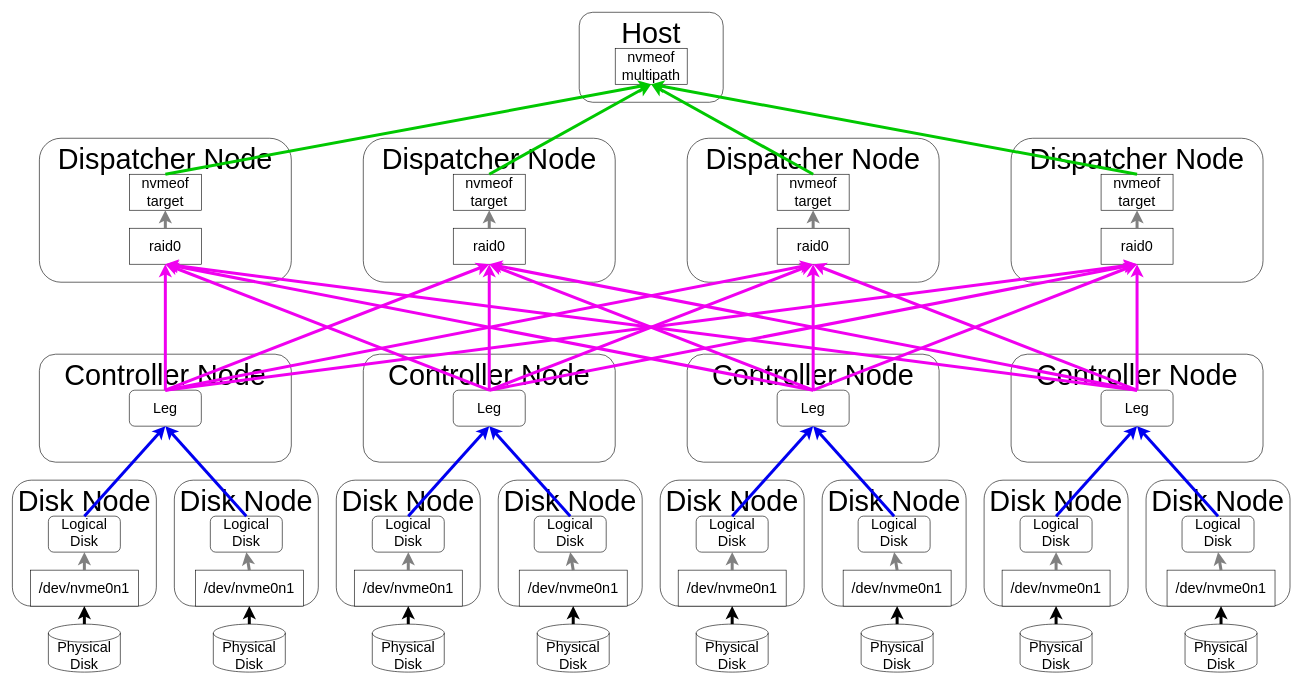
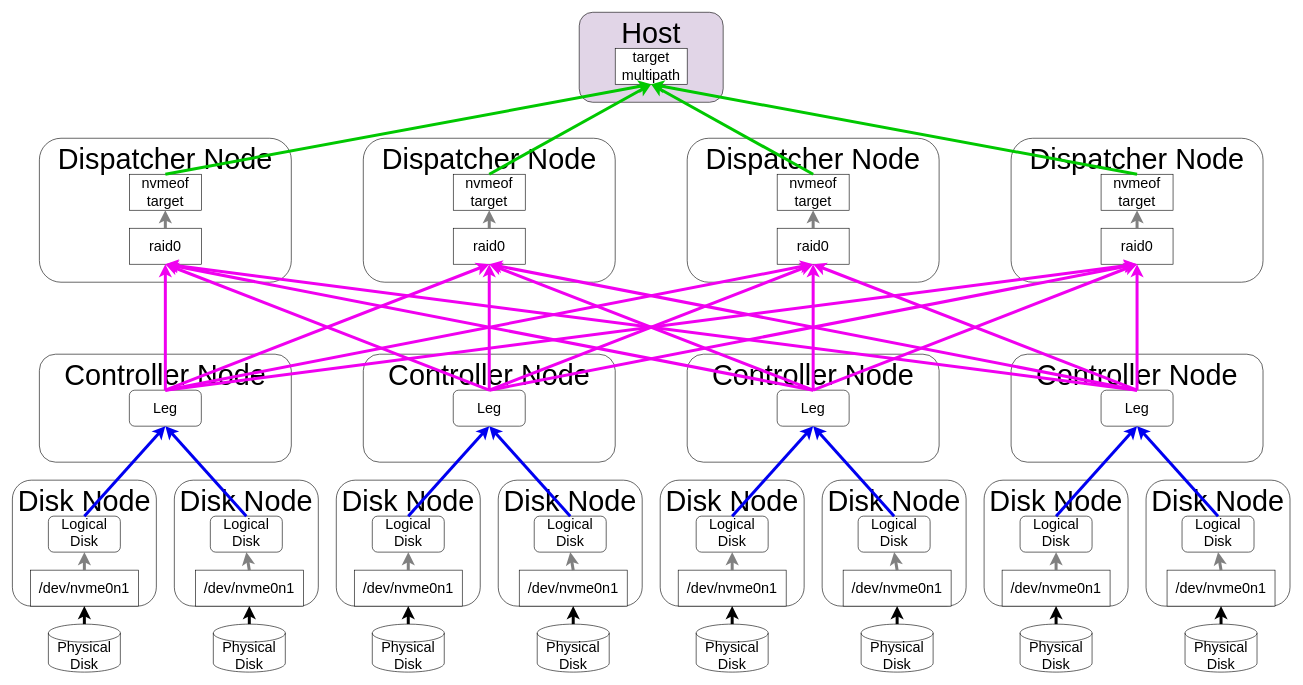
- <mxCell id="5" value="&lt;font style=&quot;font-size: 48px;&quot;&gt;Host&lt;/font&gt;" style="rounded=1;whiteSpace=wrap;html=1;verticalAlign=top;" parent="1" vertex="1"><mxGeometry x="965" y="20" width="240" height="150" as="geometry" /></mxCell>
+ <mxCell id="5" value="&lt;font style=&quot;font-size: 48px;&quot;&gt;Host&lt;/font&gt;" style="rounded=1;whiteSpace=wrap;html=1;verticalAlign=top;fillColor=#e1d5e7;" parent="1" vertex="1"><mxGeometry x="965" y="20" width="240" height="150" as="geometry" /></mxCell>
- <mxCell id="6" value="&lt;font style=&quot;font-size: 24px;&quot;&gt;nvmeof&lt;br&gt;multipath&lt;br&gt;&lt;/font&gt;" style="rounded=0;whiteSpace=wrap;html=1;" parent="1" vertex="1"><mxGeometry x="1025" y="80" width="120" height="60" as="geometry" /></mxCell>
+ <mxCell id="6" value="&lt;font style=&quot;font-size: 24px;&quot;&gt;target&lt;br&gt;multipath&lt;br&gt;&lt;/font&gt;" style="rounded=0;whiteSpace=wrap;html=1;" parent="1" vertex="1"><mxGeometry x="1025" y="80" width="120" height="60" as="geometry" /></mxCell>
